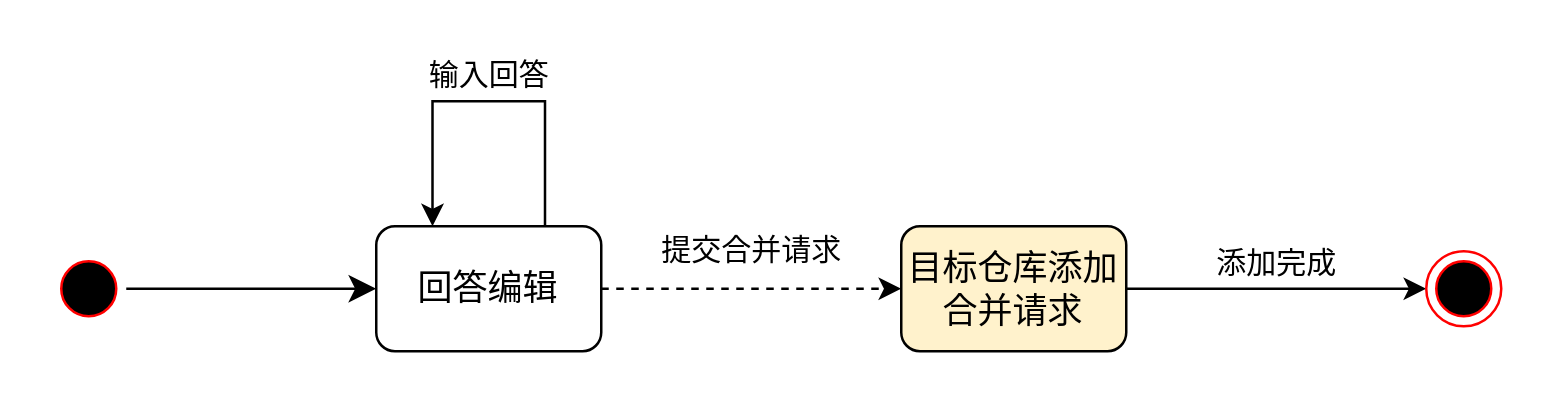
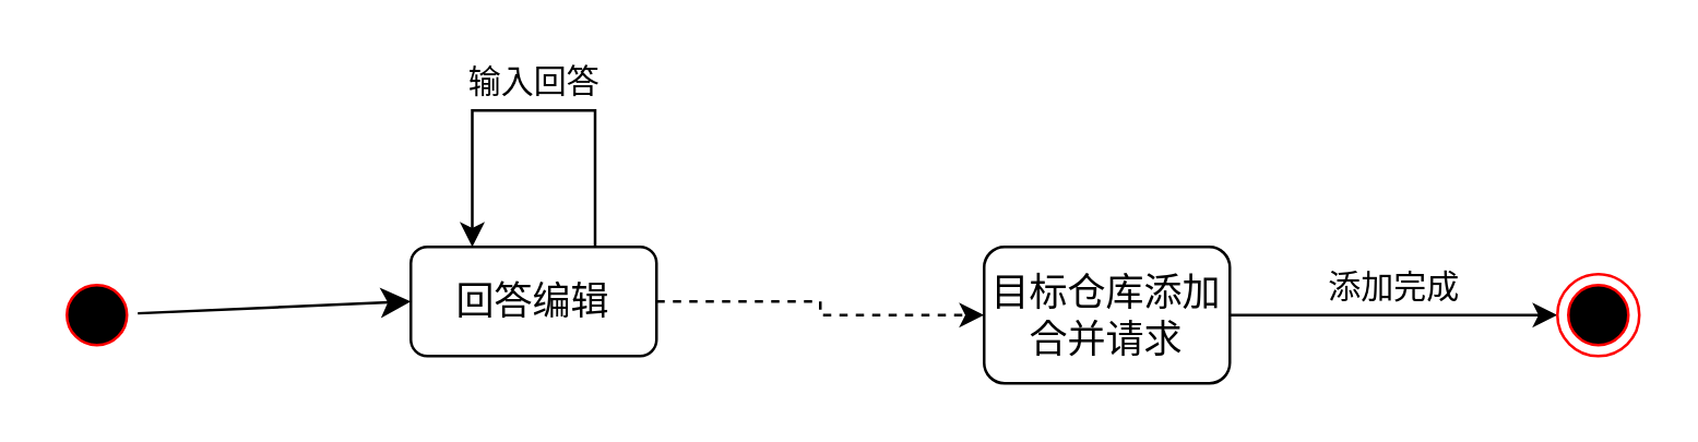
- <mxCell id="10" value="提交合并请求" style="text;html=1;align=center;verticalAlign=middle;resizable=0;points=[];autosize=1;" vertex="1" parent="1"><mxGeometry x="255" y="90" width="90" height="20" as="geometry" /></mxCell>
- <mxCell id="5" value="&lt;font style=&quot;font-size: 14px&quot;&gt;回答编辑&lt;/font&gt;" style="rounded=1;whiteSpace=wrap;html=1;" vertex="1" parent="1"><mxGeometry x="150" y="90" width="90" height="50" as="geometry" /></mxCell>
+ <mxCell id="5" value="&lt;font style=&quot;font-size: 14px&quot;&gt;回答编辑&lt;/font&gt;" style="rounded=1;whiteSpace=wrap;html=1;" vertex="1" parent="1"><mxGeometry x="150" y="90" width="90" height="40" as="geometry" /></mxCell>
- <mxCell id="9" value="&lt;font style=&quot;font-size: 14px&quot;&gt;目标仓库添加合并请求&lt;/font&gt;" style="rounded=1;whiteSpace=wrap;html=1;fillColor=#fff2cc;" vertex="1" parent="1"><mxGeometry x="360" y="90" width="90" height="50" as="geometry" /></mxCell>
+ <mxCell id="9" value="&lt;font style=&quot;font-size: 14px&quot;&gt;目标仓库添加合并请求&lt;/font&gt;" style="rounded=1;whiteSpace=wrap;html=1;" vertex="1" parent="1"><mxGeometry x="360" y="90" width="90" height="50" as="geometry" /></mxCell>
